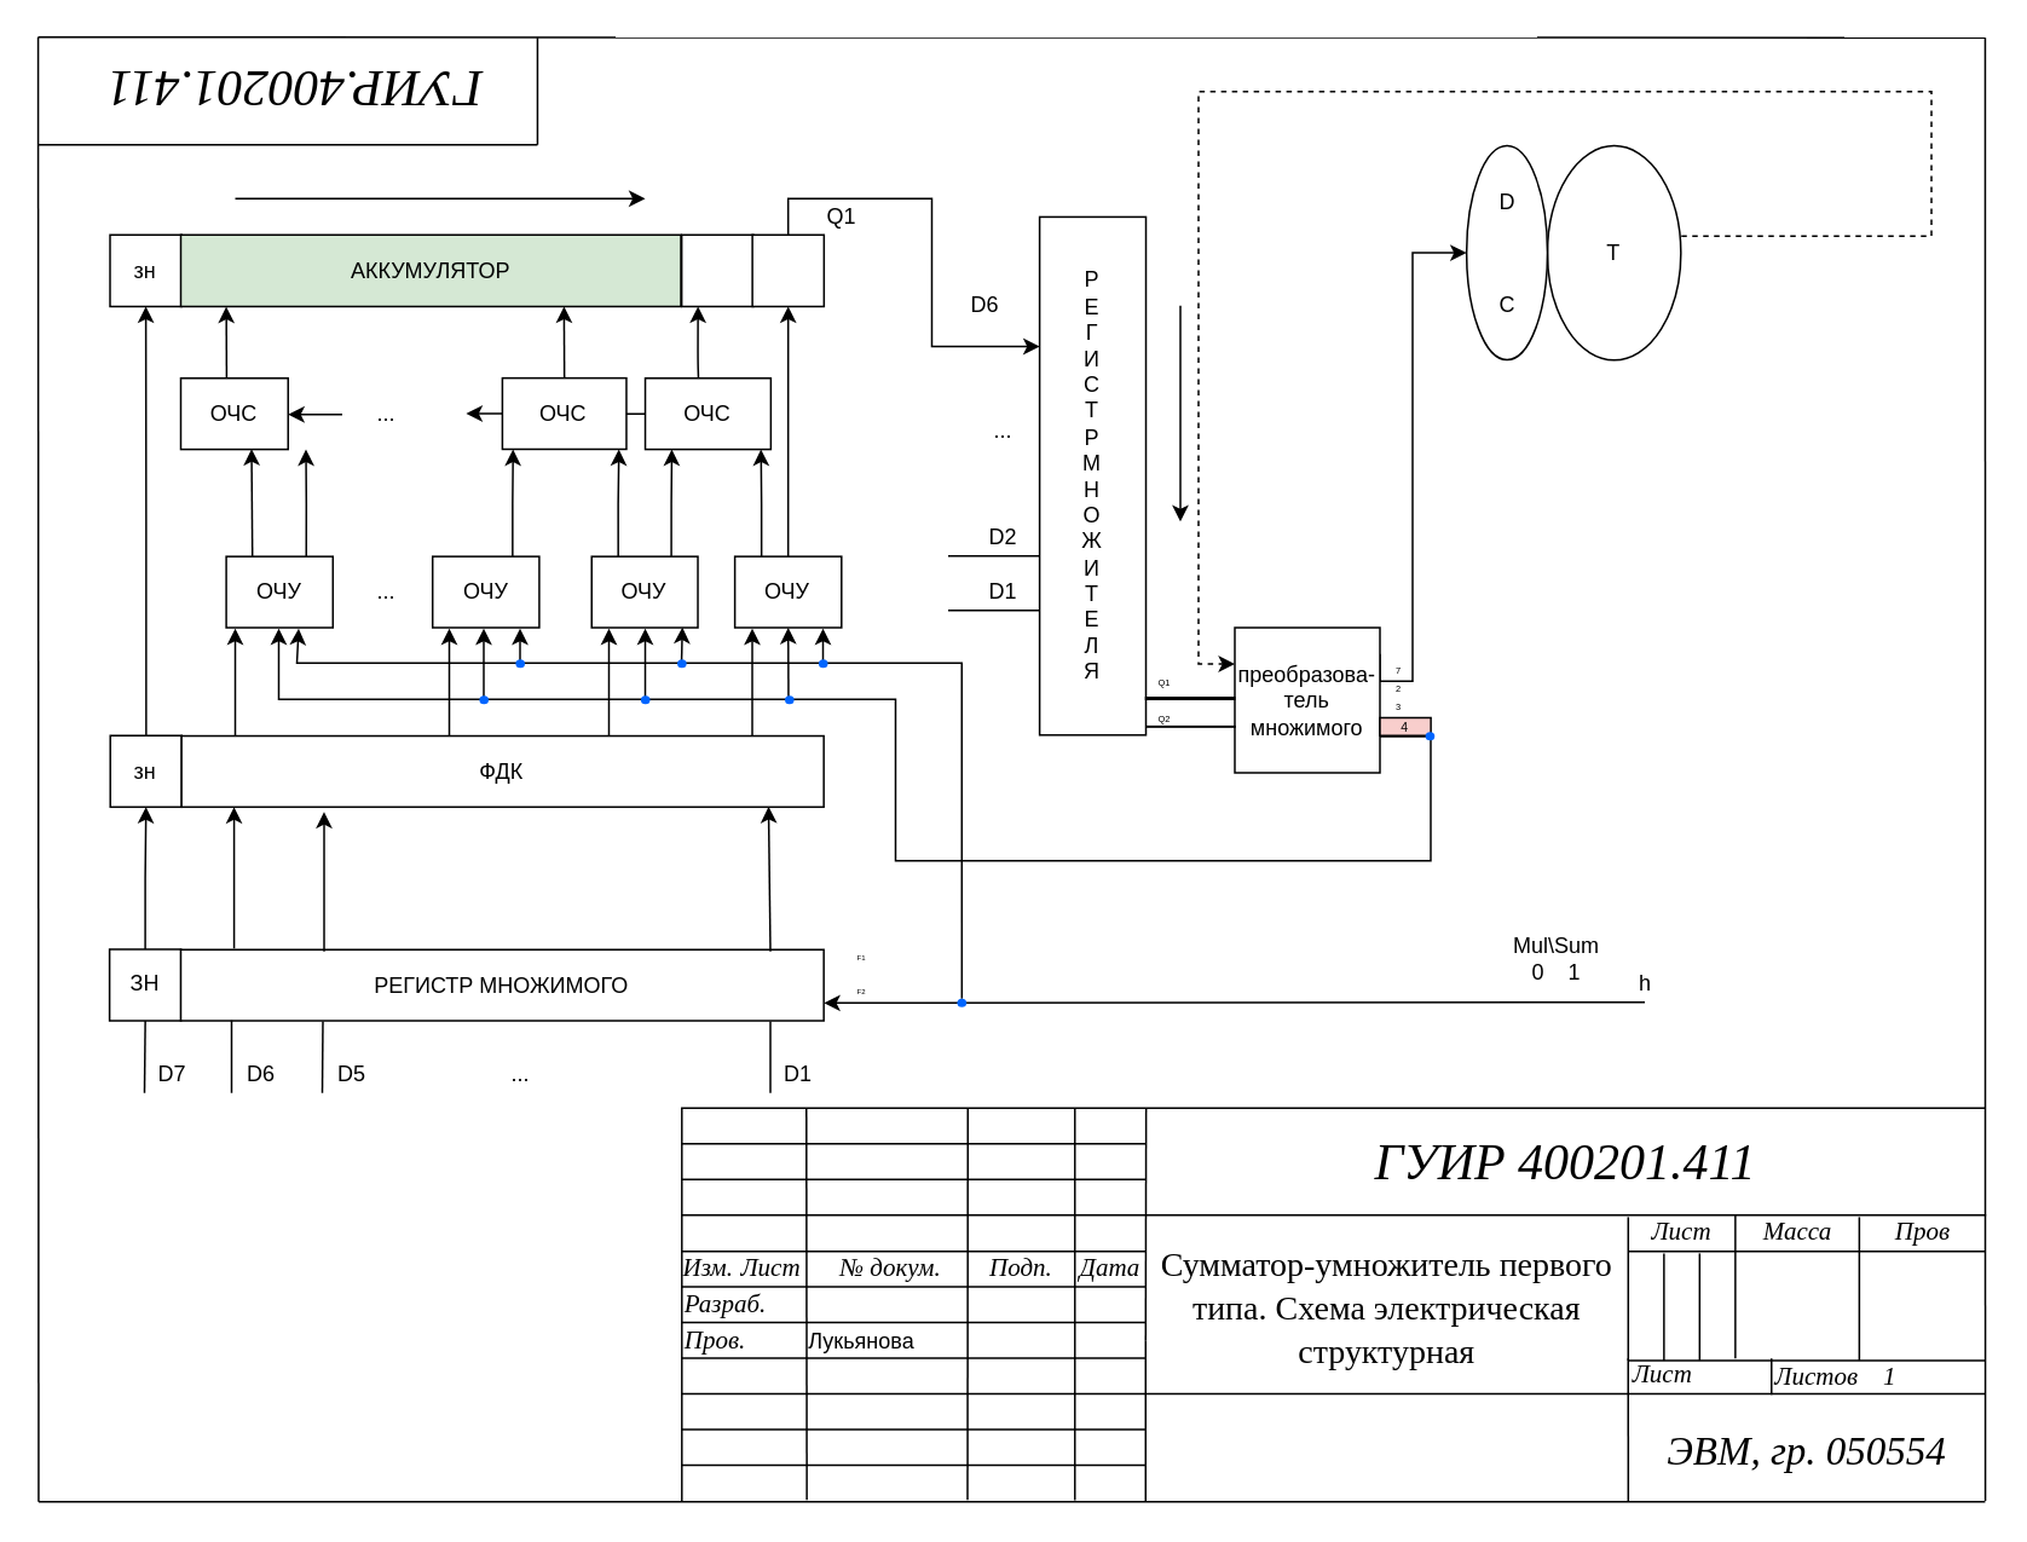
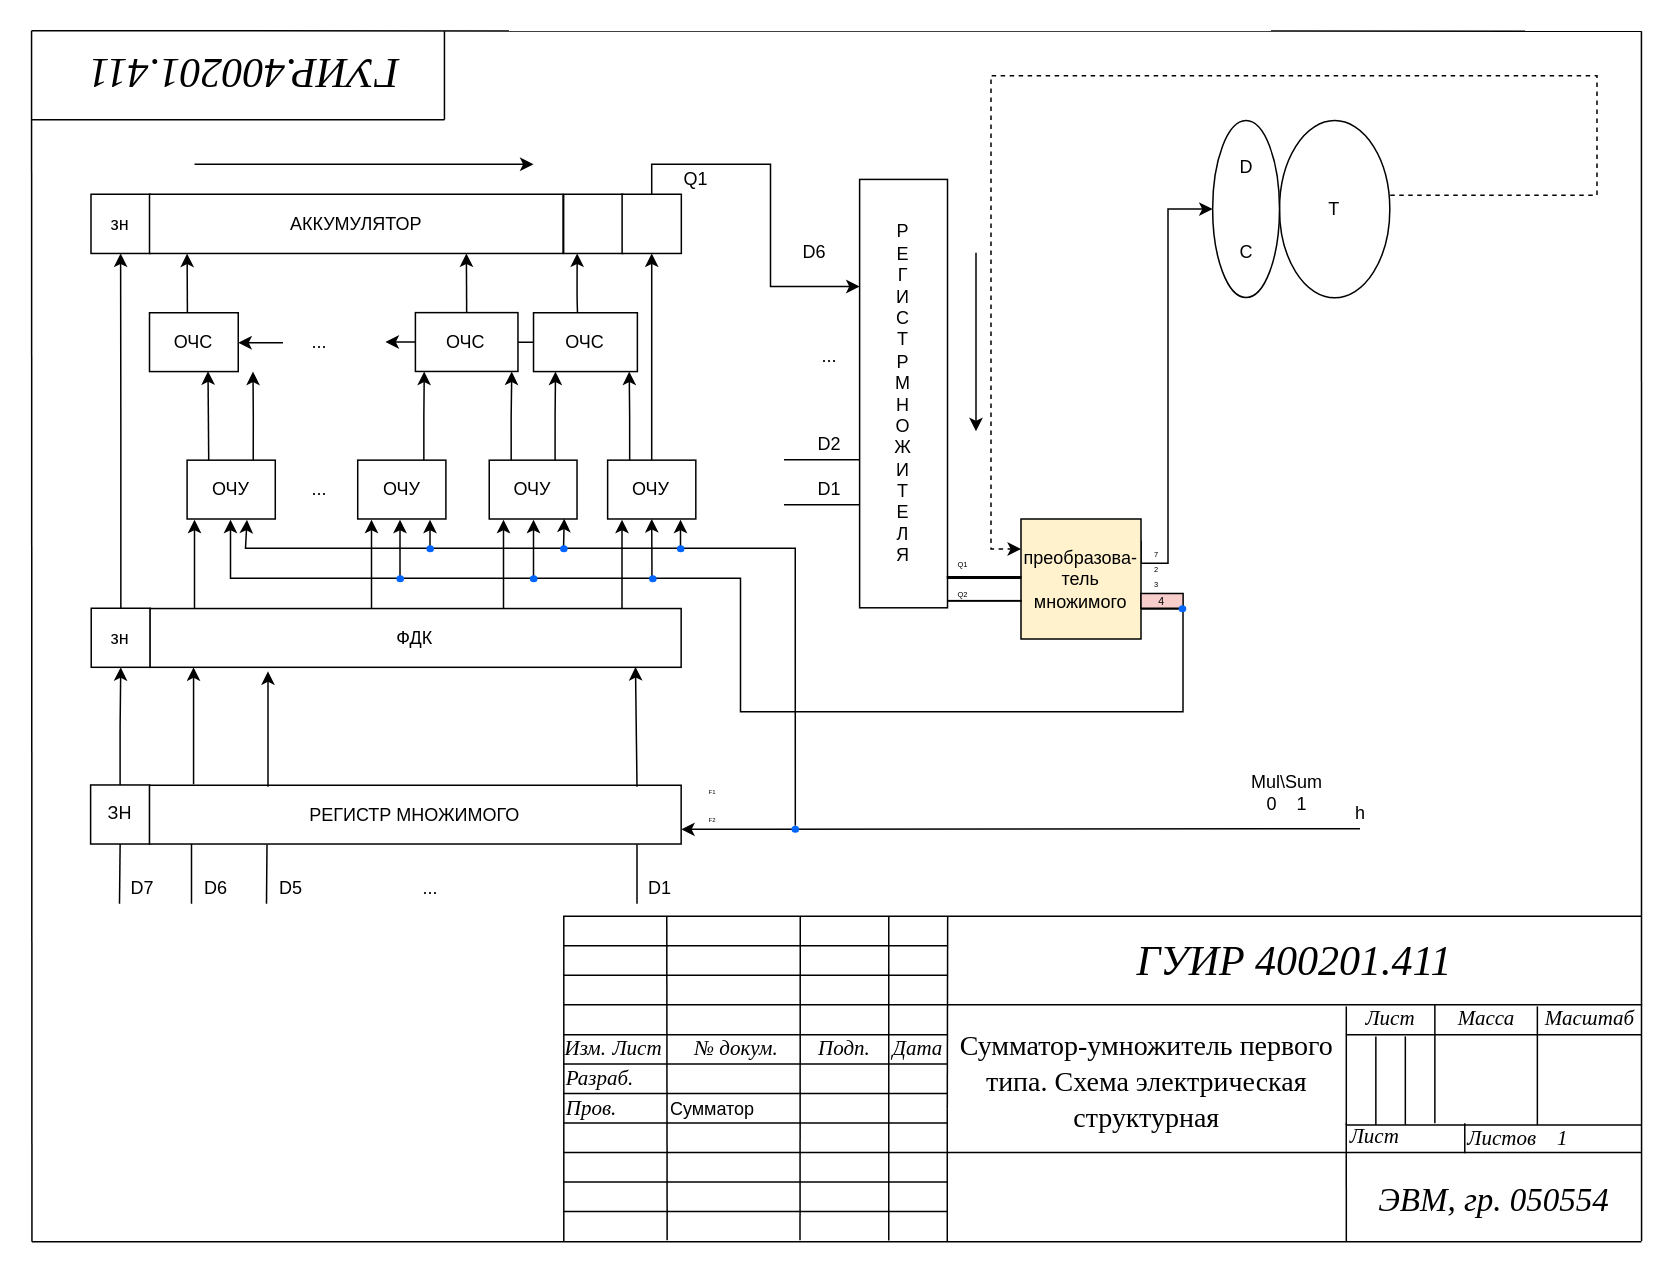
- <mxCell id="59" value="АККУМУЛЯТОР" style="rounded=0;whiteSpace=wrap;html=1;fillColor=#d5e8d4;" parent="1" vertex="1"><mxGeometry x="99" y="129" width="275.7" height="39.48" as="geometry" /></mxCell>
+ <mxCell id="59" value="АККУМУЛЯТОР" style="rounded=0;whiteSpace=wrap;html=1;" parent="1" vertex="1"><mxGeometry x="99" y="129" width="275.7" height="39.48" as="geometry" /></mxCell>
- <mxCell id="112" value="преобразова-&lt;br&gt;тель множимого" style="whiteSpace=wrap;html=1;aspect=fixed;" parent="1" vertex="1"><mxGeometry x="680" y="345.5" width="80" height="80" as="geometry" /></mxCell>
+ <mxCell id="112" value="преобразова-&lt;br&gt;тель множимого" style="whiteSpace=wrap;html=1;aspect=fixed;fillColor=#fff2cc;" parent="1" vertex="1"><mxGeometry x="680" y="345.5" width="80" height="80" as="geometry" /></mxCell>
- <mxCell id="37" value="Пров" style="text;html=1;strokeColor=none;fillColor=none;align=center;verticalAlign=middle;whiteSpace=wrap;rounded=0;fontFamily=Times New Roman;fontSize=14;fontStyle=2" parent="1" vertex="1"><mxGeometry x="1024.81" y="669.41" width="68.89" height="20" as="geometry" /></mxCell>
+ <mxCell id="37" value="Масштаб" style="text;html=1;strokeColor=none;fillColor=none;align=center;verticalAlign=middle;whiteSpace=wrap;rounded=0;fontFamily=Times New Roman;fontSize=14;fontStyle=2" parent="1" vertex="1"><mxGeometry x="1024.81" y="669.41" width="68.89" height="20" as="geometry" /></mxCell>
- <mxCell id="53" value="Лукьянова" style="text;html=1;align=center;verticalAlign=middle;resizable=0;points=[];autosize=1;strokeColor=none;" parent="1" vertex="1"><mxGeometry x="439.44" y="729.502" width="68.897" height="19.685" as="geometry" /></mxCell>
+ <mxCell id="53" value="Сумматор" style="text;html=1;align=center;verticalAlign=middle;resizable=0;points=[];autosize=1;strokeColor=none;" parent="1" vertex="1"><mxGeometry x="439.44" y="729.502" width="68.897" height="19.685" as="geometry" /></mxCell>
